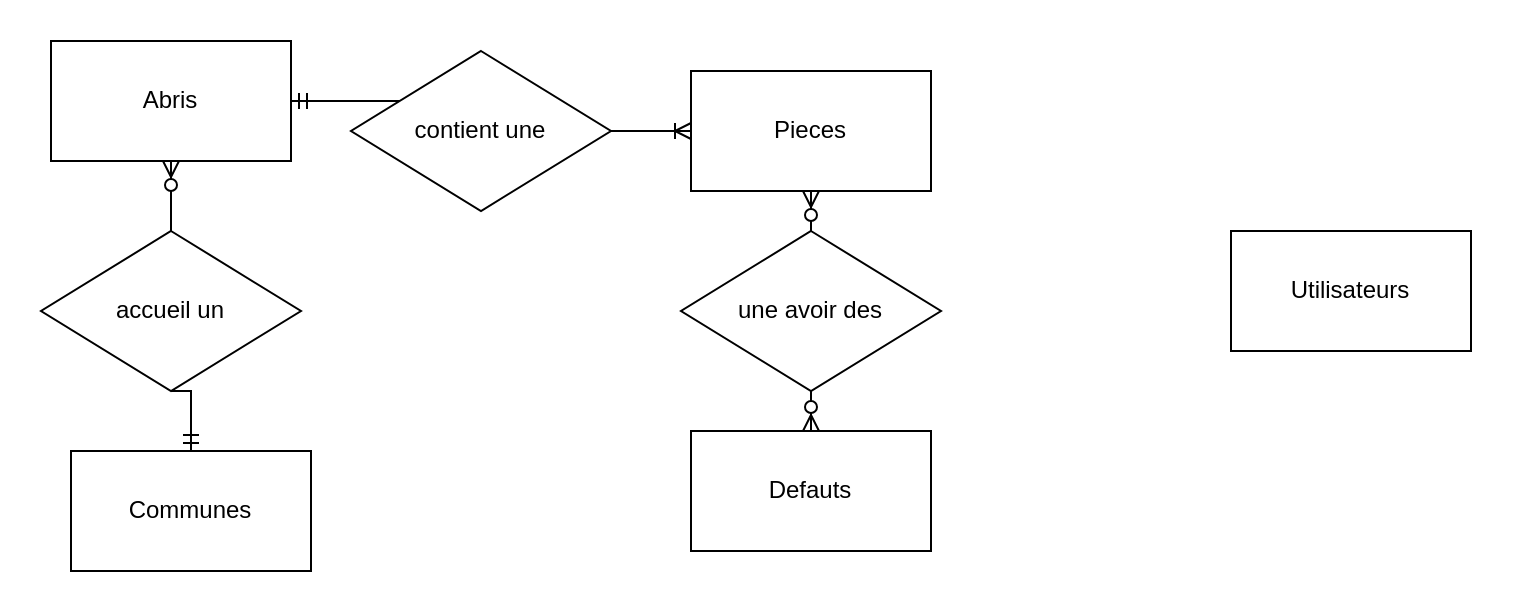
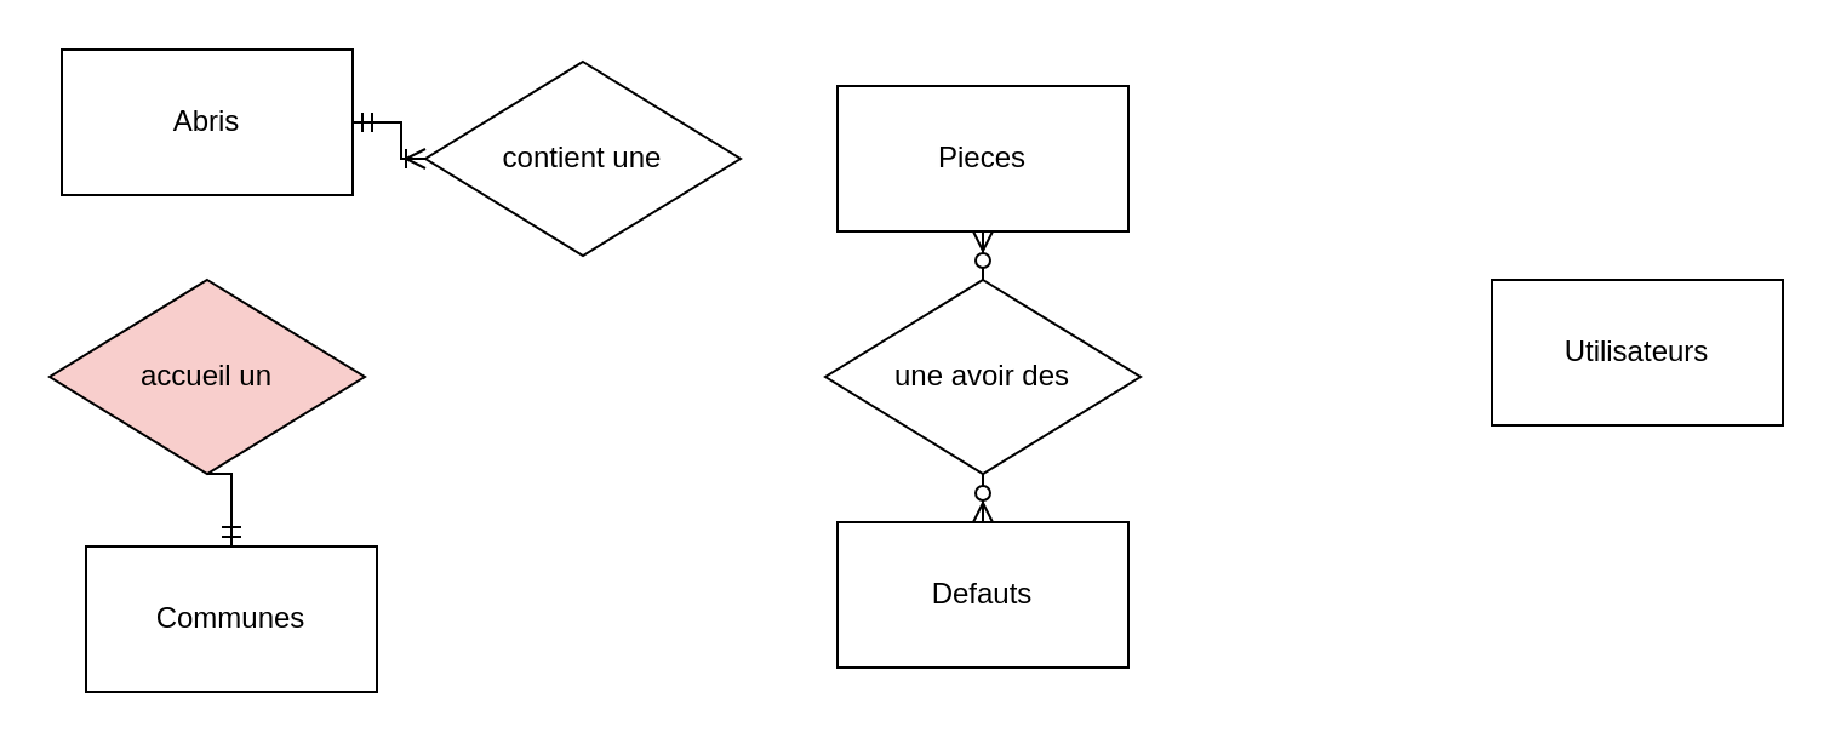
- <mxCell id="3" style="edgeStyle=orthogonalEdgeStyle;rounded=0;orthogonalLoop=1;jettySize=auto;html=1;exitX=1;exitY=0.5;exitDx=0;exitDy=0;entryX=0;entryY=0.5;entryDx=0;entryDy=0;endArrow=ERoneToMany;endFill=0;startArrow=ERmandOne;startFill=0;" parent="1" source="4" target="7" edge="1"><mxGeometry relative="1" as="geometry" /></mxCell>
+ <mxCell id="3" style="edgeStyle=orthogonalEdgeStyle;rounded=0;orthogonalLoop=1;jettySize=auto;html=1;exitX=1;exitY=0.5;exitDx=0;exitDy=0;endArrow=ERoneToMany;endFill=0;startArrow=ERmandOne;startFill=0;" parent="1" source="4" target="10" edge="1"><mxGeometry relative="1" as="geometry" /></mxCell>
- <mxCell id="12" style="edgeStyle=orthogonalEdgeStyle;rounded=0;orthogonalLoop=1;jettySize=auto;html=1;exitX=0.5;exitY=1;exitDx=0;exitDy=0;entryX=0.5;entryY=0;entryDx=0;entryDy=0;endArrow=none;endFill=0;startArrow=ERzeroToMany;startFill=1;" edge="1" parent="1" source="4" target="11"><mxGeometry relative="1" as="geometry"><mxPoint x="85" y="95" as="sourcePoint" /><mxPoint x="85" y="215" as="targetPoint" /></mxGeometry></mxCell>
- <mxCell id="11" value="accueil un" style="rhombus;whiteSpace=wrap;html=1;" vertex="1" parent="1"><mxGeometry x="20" y="115" width="130" height="80" as="geometry" /></mxCell>
+ <mxCell id="11" value="accueil un" style="rhombus;whiteSpace=wrap;html=1;fillColor=#f8cecc;" vertex="1" parent="1"><mxGeometry x="20" y="115" width="130" height="80" as="geometry" /></mxCell>
